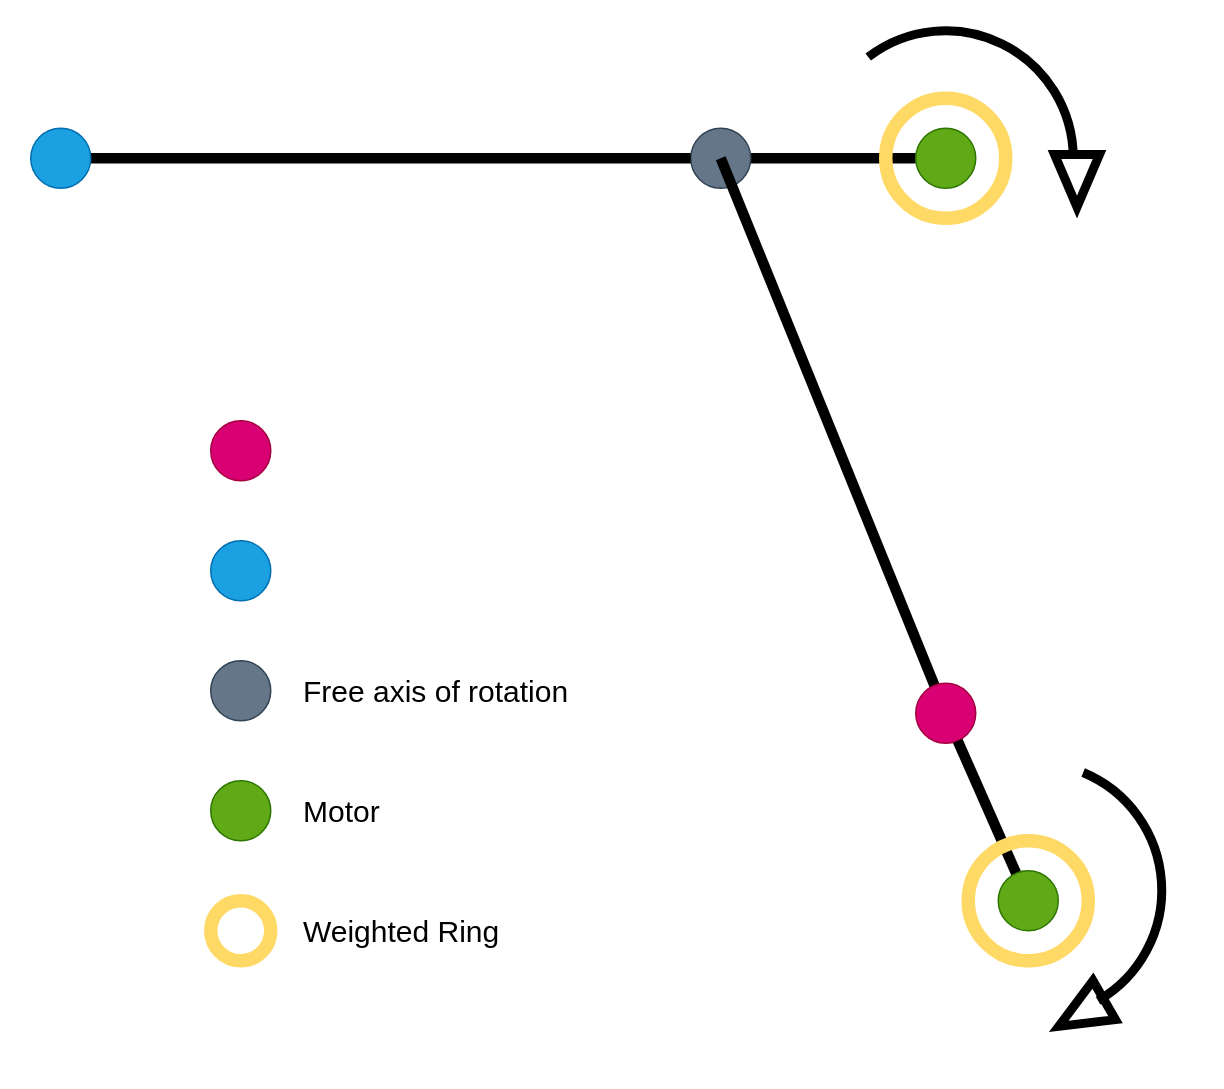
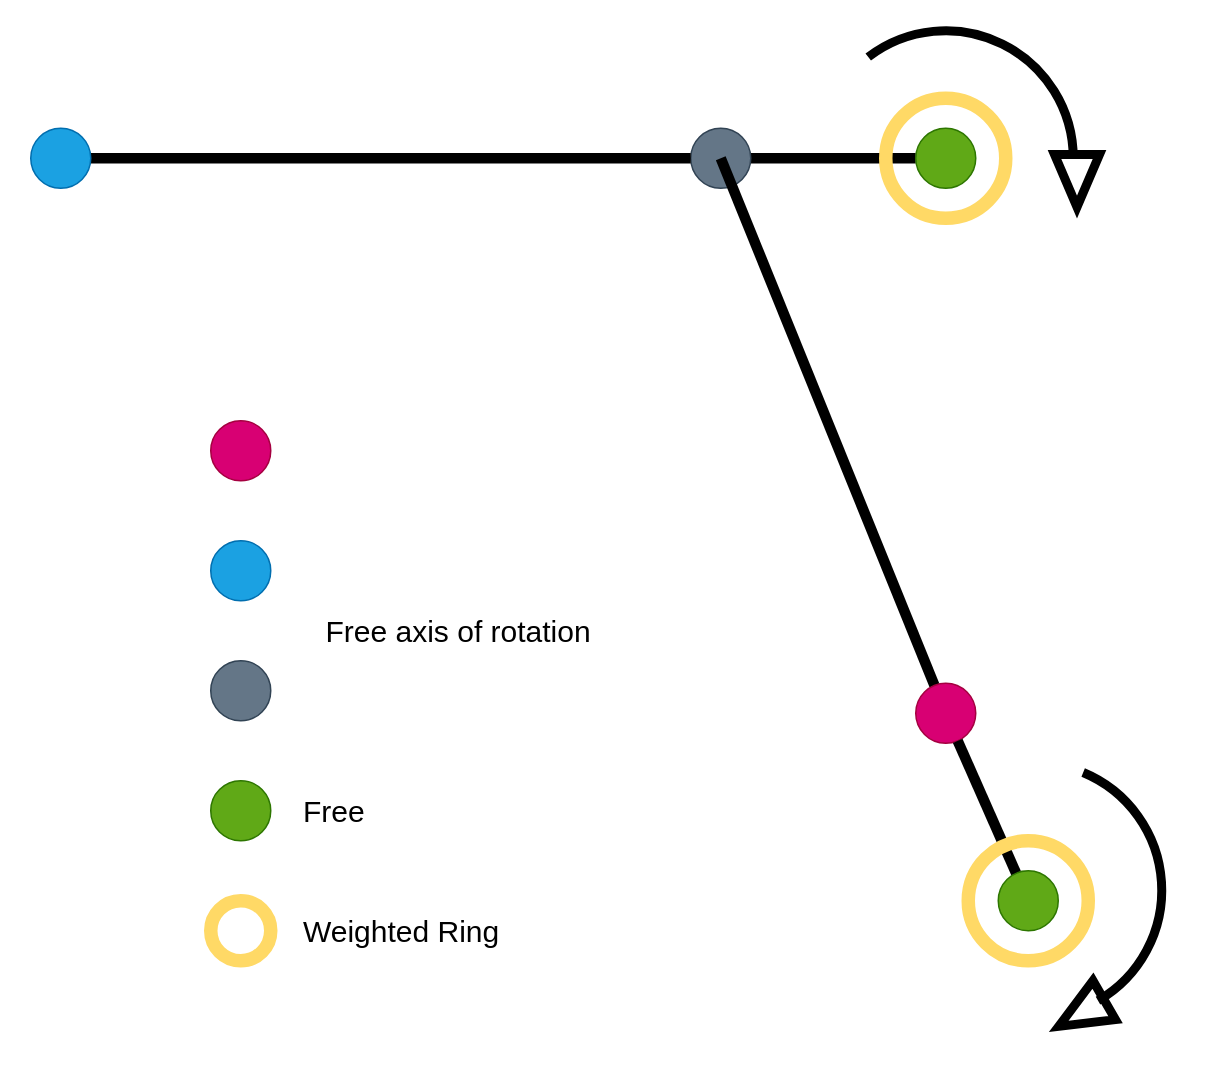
- <mxCell id="9" value="&lt;font style=&quot;font-size: 20px&quot;&gt;Free axis of rotation&lt;br&gt;&lt;/font&gt;" style="text;html=1;strokeColor=none;fillColor=none;align=left;verticalAlign=middle;whiteSpace=wrap;rounded=0;" parent="1" vertex="1"><mxGeometry x="200" y="440" width="220" height="40" as="geometry" /></mxCell>
+ <mxCell id="9" value="&lt;font style=&quot;font-size: 20px&quot;&gt;Free axis of rotation&lt;br&gt;&lt;/font&gt;" style="text;html=1;strokeColor=none;fillColor=none;align=left;verticalAlign=middle;whiteSpace=wrap;rounded=0;" parent="1" vertex="1"><mxGeometry x="215" y="400" width="220" height="40" as="geometry" /></mxCell>
- <mxCell id="8" value="&lt;font style=&quot;font-size: 20px&quot;&gt;Motor&lt;br&gt;&lt;/font&gt;" style="text;html=1;strokeColor=none;fillColor=none;align=left;verticalAlign=middle;whiteSpace=wrap;rounded=0;" parent="1" vertex="1"><mxGeometry x="200" y="520" width="220" height="40" as="geometry" /></mxCell>
+ <mxCell id="8" value="&lt;font style=&quot;font-size: 20px&quot;&gt;Free&lt;br&gt;&lt;/font&gt;" style="text;html=1;strokeColor=none;fillColor=none;align=left;verticalAlign=middle;whiteSpace=wrap;rounded=0;" parent="1" vertex="1"><mxGeometry x="200" y="520" width="220" height="40" as="geometry" /></mxCell>
